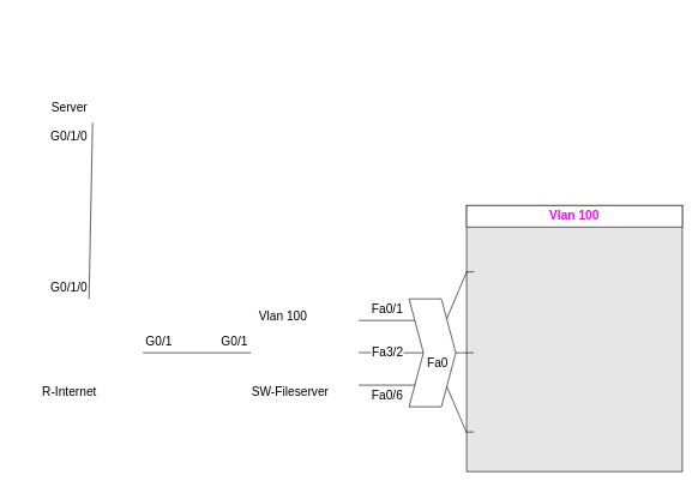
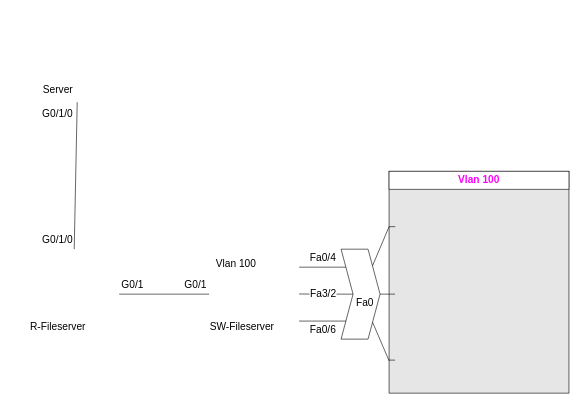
- <mxCell id="7" value="&lt;font style=&quot;font-size: 17px;&quot;&gt;Fa0/1&lt;/font&gt;" style="text;html=1;strokeColor=none;fillColor=none;align=center;verticalAlign=middle;whiteSpace=wrap;rounded=0;" parent="1" vertex="1"><mxGeometry x="498" y="415" width="80" height="30" as="geometry" /></mxCell>
+ <mxCell id="7" value="&lt;font style=&quot;font-size: 17px;&quot;&gt;Fa0/4&lt;/font&gt;" style="text;html=1;strokeColor=none;fillColor=none;align=center;verticalAlign=middle;whiteSpace=wrap;rounded=0;" parent="1" vertex="1"><mxGeometry x="498" y="415" width="80" height="30" as="geometry" /></mxCell>
- <mxCell id="32" value="&lt;font style=&quot;font-size: 17px;&quot;&gt;R-Internet&lt;/font&gt;" style="text;html=1;strokeColor=none;fillColor=none;align=center;verticalAlign=middle;whiteSpace=wrap;rounded=0;" vertex="1" parent="1"><mxGeometry x="20.5" y="530" width="150" height="30" as="geometry" /></mxCell>
+ <mxCell id="32" value="&lt;font style=&quot;font-size: 17px;&quot;&gt;R-Fileserver&lt;/font&gt;" style="text;html=1;strokeColor=none;fillColor=none;align=center;verticalAlign=middle;whiteSpace=wrap;rounded=0;" vertex="1" parent="1"><mxGeometry x="20.5" y="530" width="150" height="30" as="geometry" /></mxCell>
